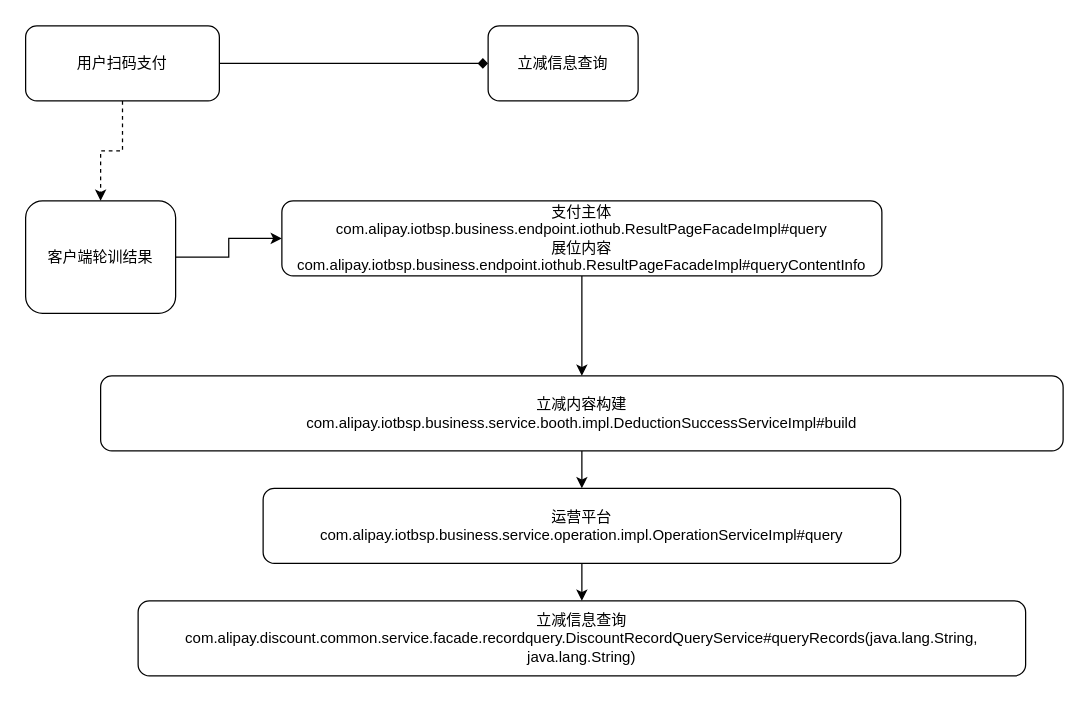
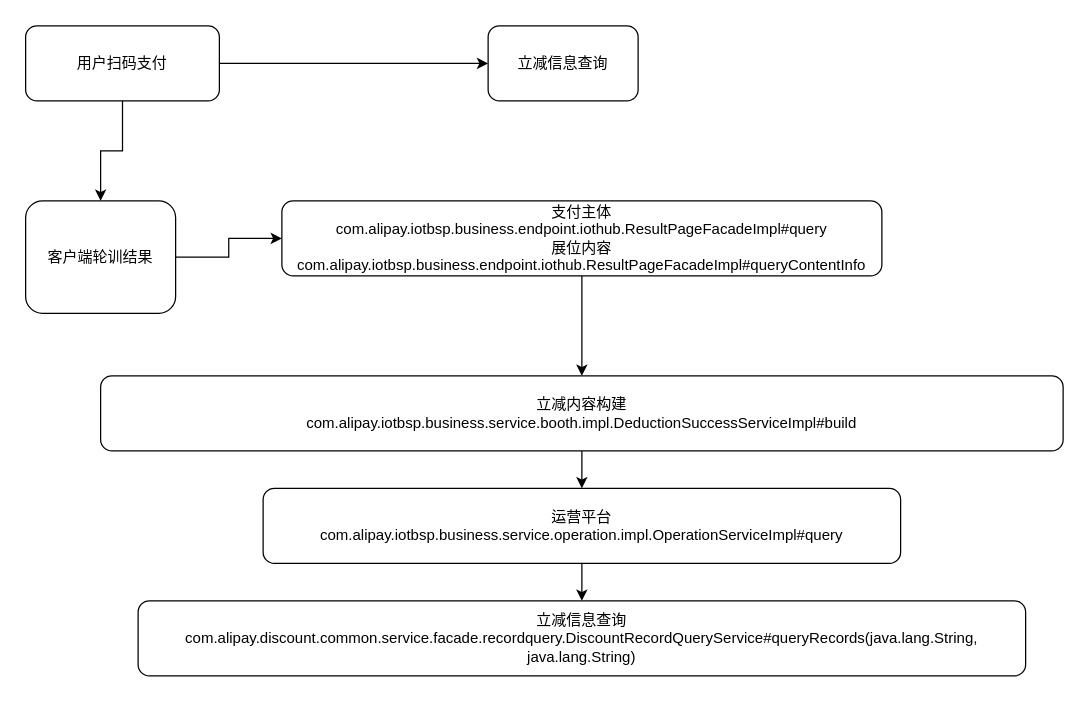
- <mxCell id="2" value="" style="edgeStyle=orthogonalEdgeStyle;rounded=0;orthogonalLoop=1;jettySize=auto;html=1;entryX=0;entryY=0.5;entryDx=0;entryDy=0;endArrow=diamond;" edge="1" parent="1" source="4" target="5"><mxGeometry relative="1" as="geometry"><mxPoint x="500" y="50" as="targetPoint" /></mxGeometry></mxCell>
+ <mxCell id="2" value="" style="edgeStyle=orthogonalEdgeStyle;rounded=0;orthogonalLoop=1;jettySize=auto;html=1;entryX=0;entryY=0.5;entryDx=0;entryDy=0;" edge="1" parent="1" source="4" target="5"><mxGeometry relative="1" as="geometry"><mxPoint x="500" y="50" as="targetPoint" /></mxGeometry></mxCell>
- <mxCell id="3" value="" style="edgeStyle=orthogonalEdgeStyle;rounded=0;orthogonalLoop=1;jettySize=auto;html=1;dashed=1;" edge="1" parent="1" source="4" target="7"><mxGeometry relative="1" as="geometry" /></mxCell>
+ <mxCell id="3" value="" style="edgeStyle=orthogonalEdgeStyle;rounded=0;orthogonalLoop=1;jettySize=auto;html=1;" edge="1" parent="1" source="4" target="7"><mxGeometry relative="1" as="geometry" /></mxCell>
